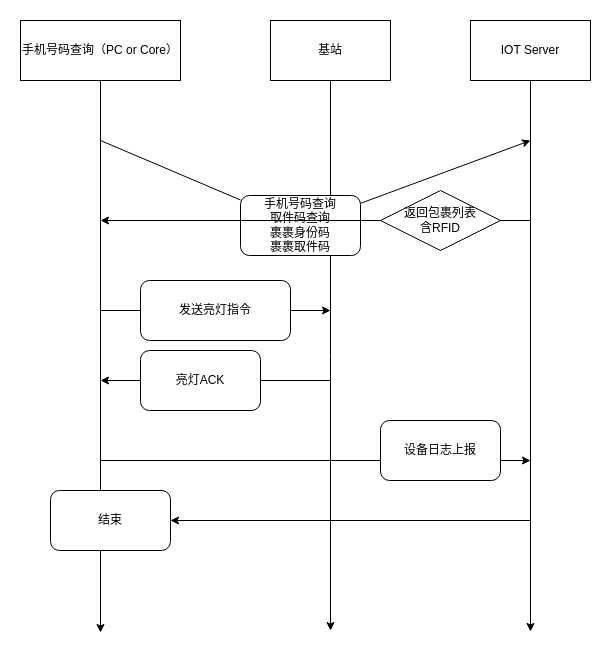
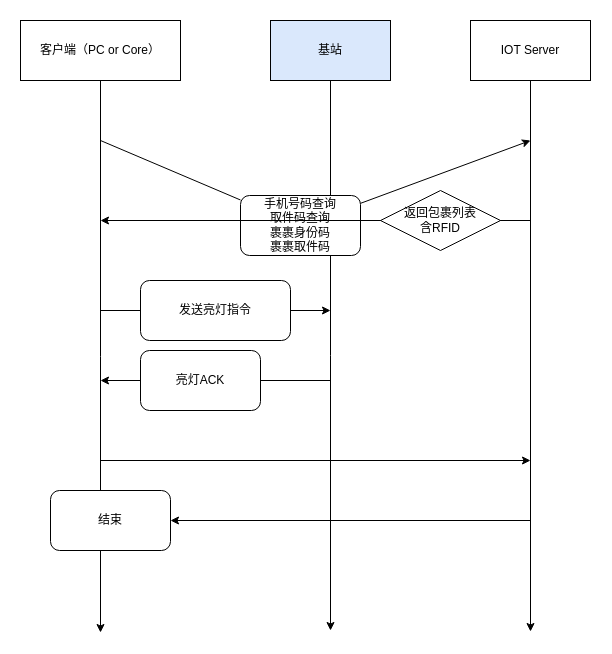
- <mxCell id="3" value="手机号码查询（PC or Core）" style="rounded=0;whiteSpace=wrap;html=1;" vertex="1" parent="1"><mxGeometry x="20" y="20" width="160" height="60" as="geometry" /></mxCell>
+ <mxCell id="3" value="客户端（PC or Core）" style="rounded=0;whiteSpace=wrap;html=1;" vertex="1" parent="1"><mxGeometry x="20" y="20" width="160" height="60" as="geometry" /></mxCell>
- <mxCell id="5" value="基站" style="rounded=0;whiteSpace=wrap;html=1;" vertex="1" parent="1"><mxGeometry x="270" y="20" width="120" height="60" as="geometry" /></mxCell>
+ <mxCell id="5" value="基站" style="rounded=0;whiteSpace=wrap;html=1;fillColor=#dae8fc;" vertex="1" parent="1"><mxGeometry x="270" y="20" width="120" height="60" as="geometry" /></mxCell>
- <mxCell id="18" value="设备日志上报" style="rounded=1;whiteSpace=wrap;html=1;" vertex="1" parent="1"><mxGeometry x="380" y="420" width="120" height="60" as="geometry" /></mxCell>
